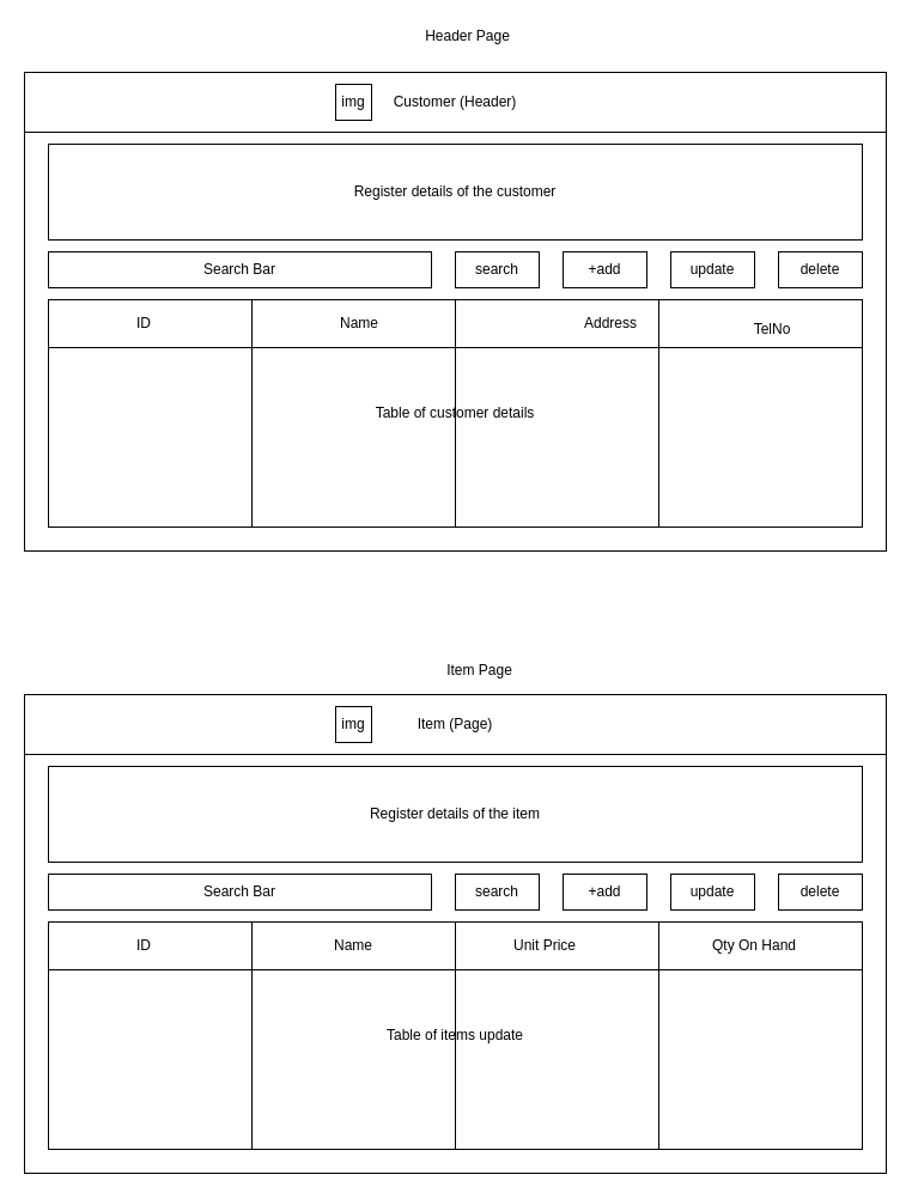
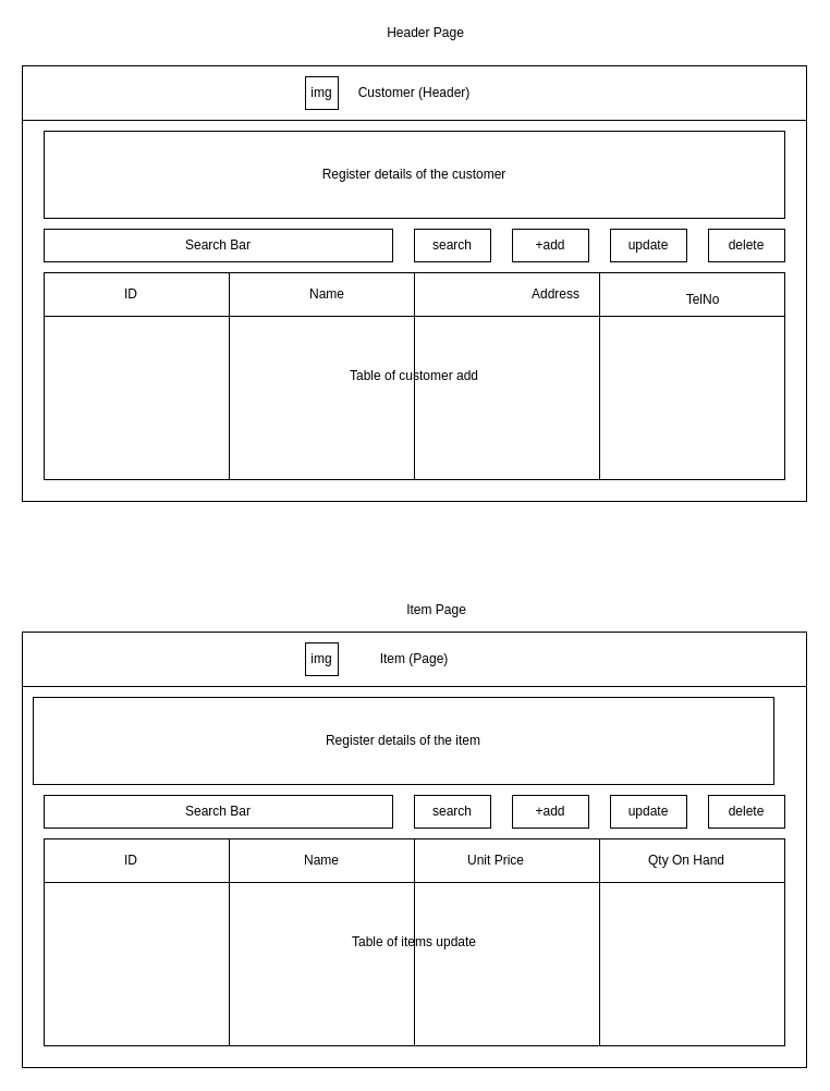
- <mxCell id="5" value="Table of customer details" style="rounded=0;whiteSpace=wrap;html=1;" parent="1" vertex="1"><mxGeometry x="40" y="250" width="680" height="190" as="geometry" /></mxCell>
+ <mxCell id="5" value="Table of customer add" style="rounded=0;whiteSpace=wrap;html=1;" parent="1" vertex="1"><mxGeometry x="40" y="250" width="680" height="190" as="geometry" /></mxCell>
- <mxCell id="32" value="Register details of the item" style="rounded=0;whiteSpace=wrap;html=1;" vertex="1" parent="1"><mxGeometry x="40" y="640" width="680" height="80" as="geometry" /></mxCell>
+ <mxCell id="32" value="Register details of the item" style="rounded=0;whiteSpace=wrap;html=1;" vertex="1" parent="1"><mxGeometry x="30" y="640" width="680" height="80" as="geometry" /></mxCell>
